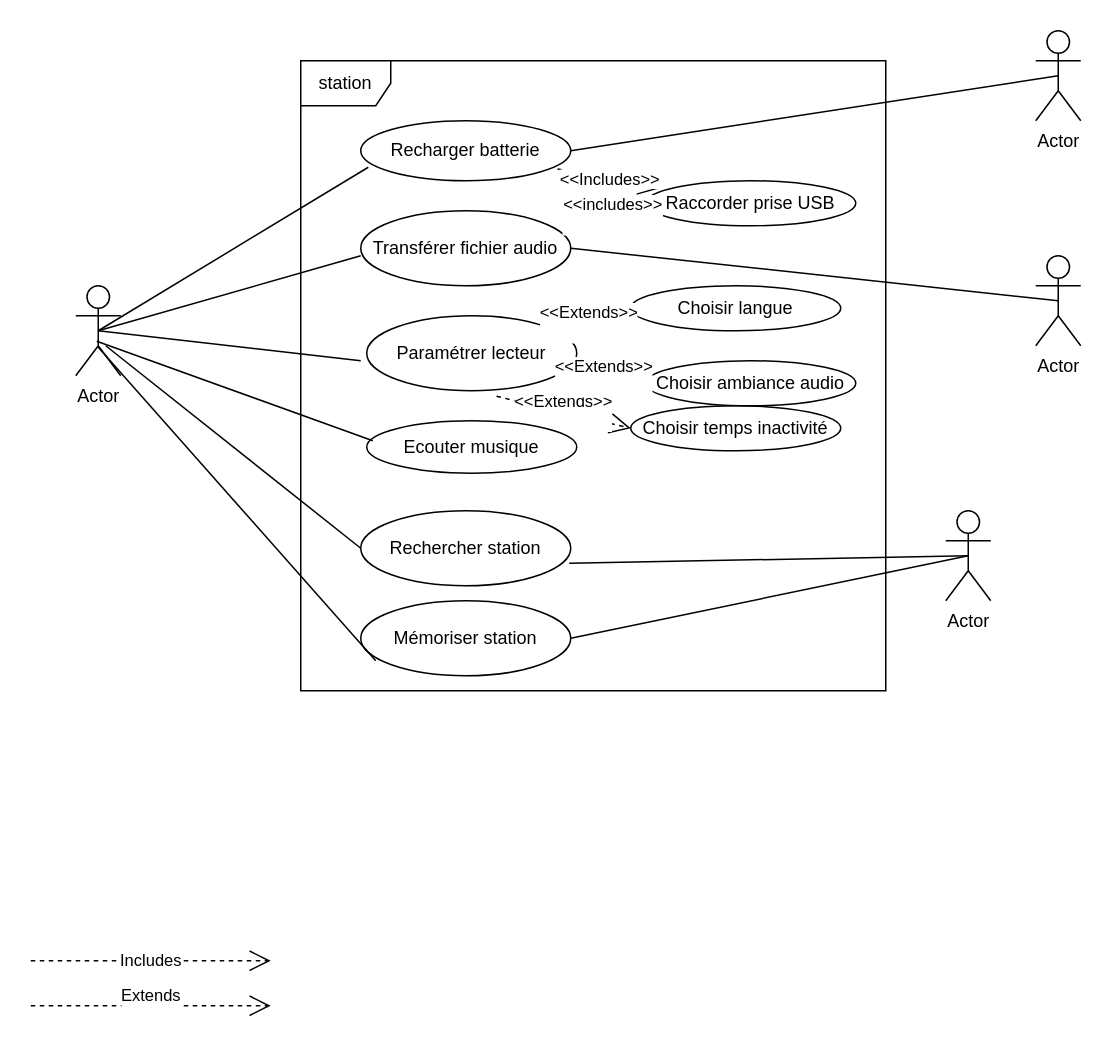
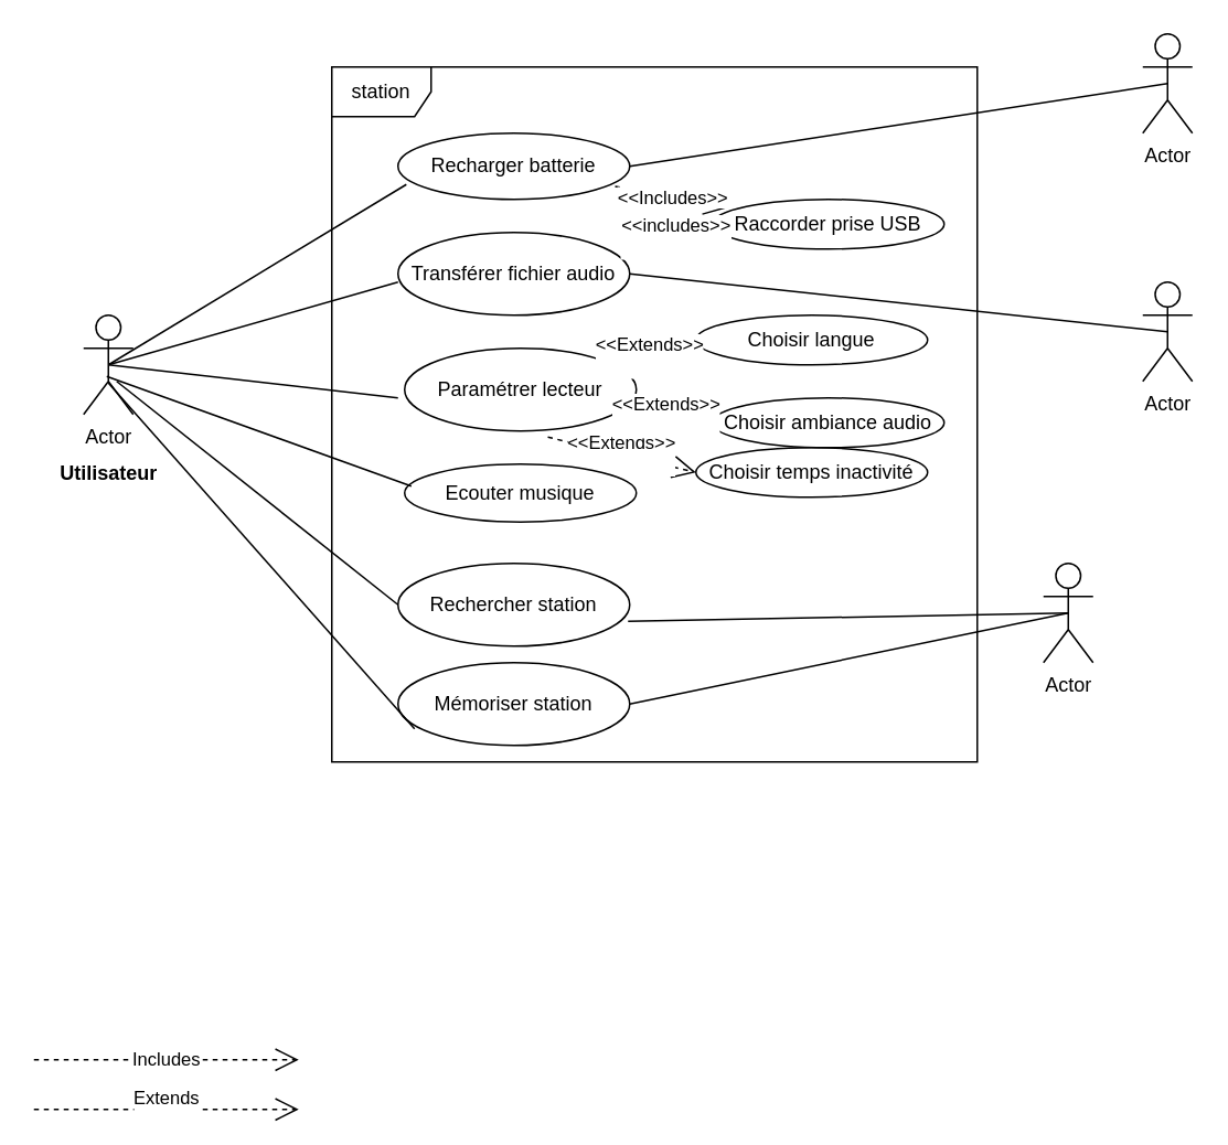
+ <mxCell id="28" value="&lt;div&gt;Utilisateur&lt;/div&gt;&lt;div&gt;&lt;br&gt;&lt;/div&gt;" style="text;align=center;fontStyle=1;verticalAlign=middle;spacingLeft=3;spacingRight=3;strokeColor=none;rotatable=0;points=[[0,0.5],[1,0.5]];portConstraint=eastwest;html=1;" vertex="1" parent="1"><mxGeometry x="25" y="280" width="80" height="26" as="geometry" /></mxCell>
